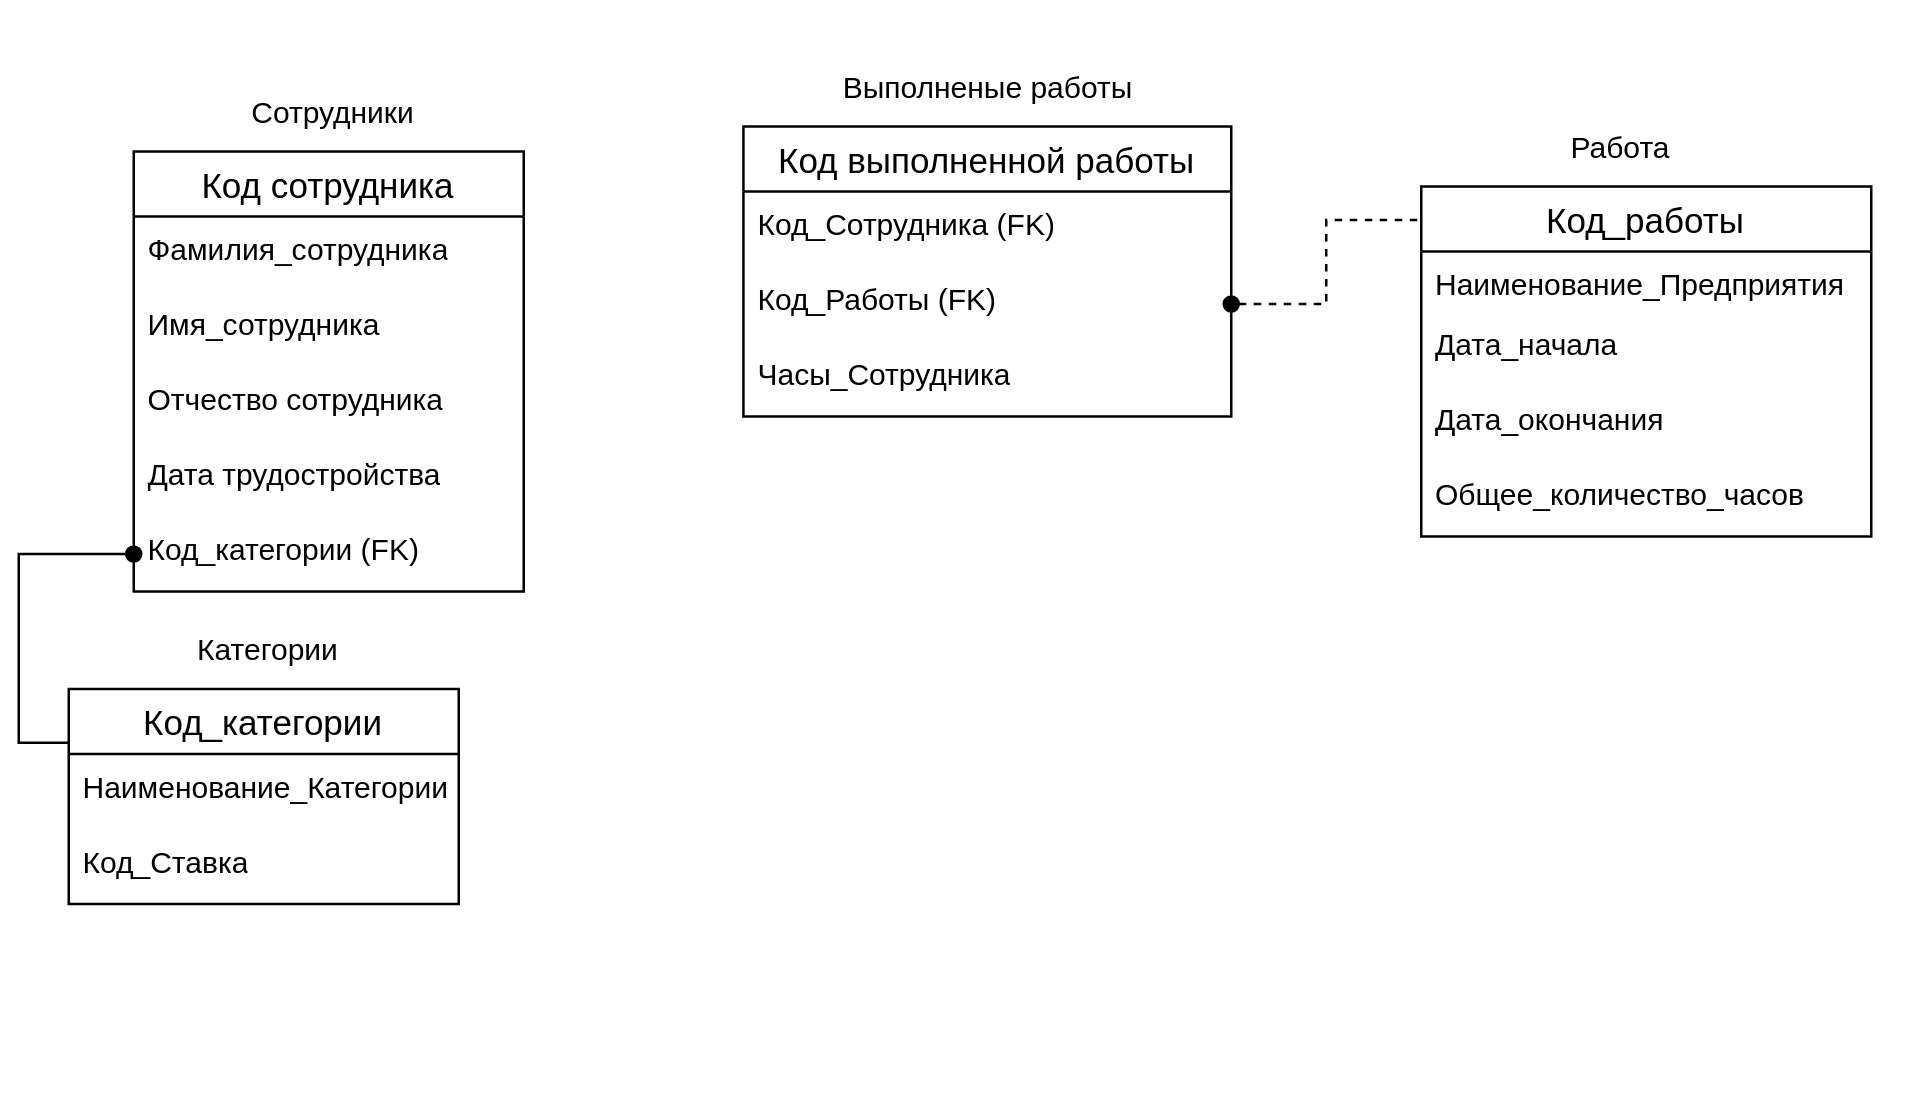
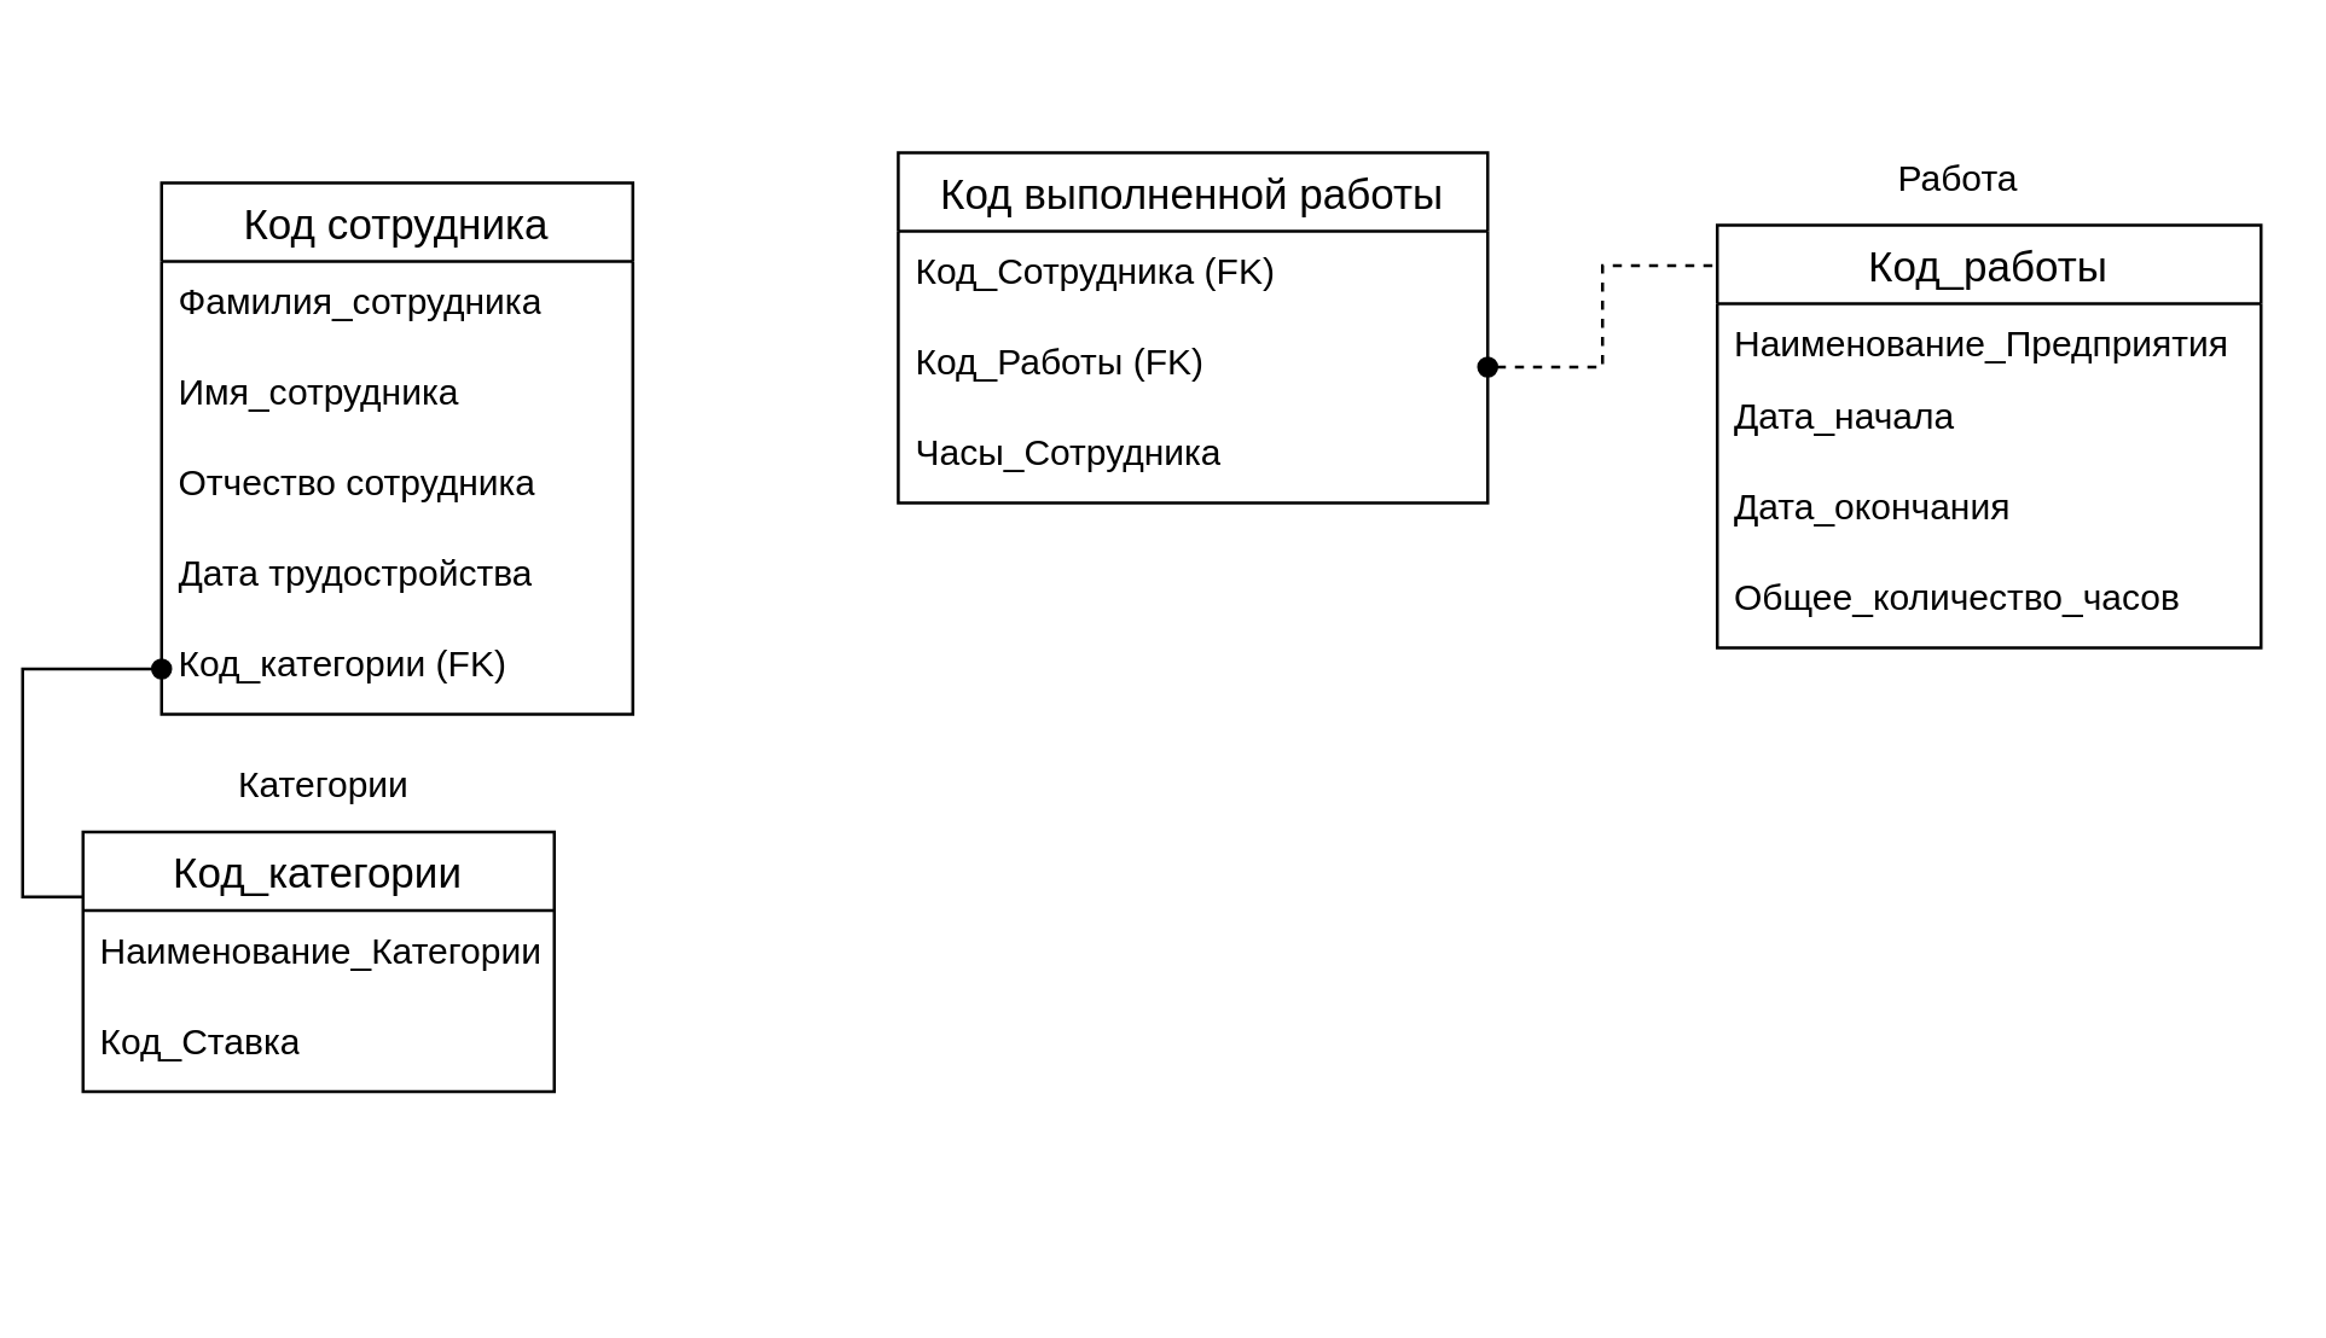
- <mxCell id="27" value="Выполненые работы" style="text;html=1;whiteSpace=wrap;strokeColor=none;fillColor=none;align=center;verticalAlign=middle;rounded=0;" vertex="1" parent="22"><mxGeometry x="1.244" width="191.513" height="30" as="geometry" /></mxCell>
- <mxCell id="9" value="Сотрудники" style="text;html=1;whiteSpace=wrap;strokeColor=none;fillColor=none;align=center;verticalAlign=middle;rounded=0;" vertex="1" parent="2"><mxGeometry x="42" width="76" height="30" as="geometry" /></mxCell>
